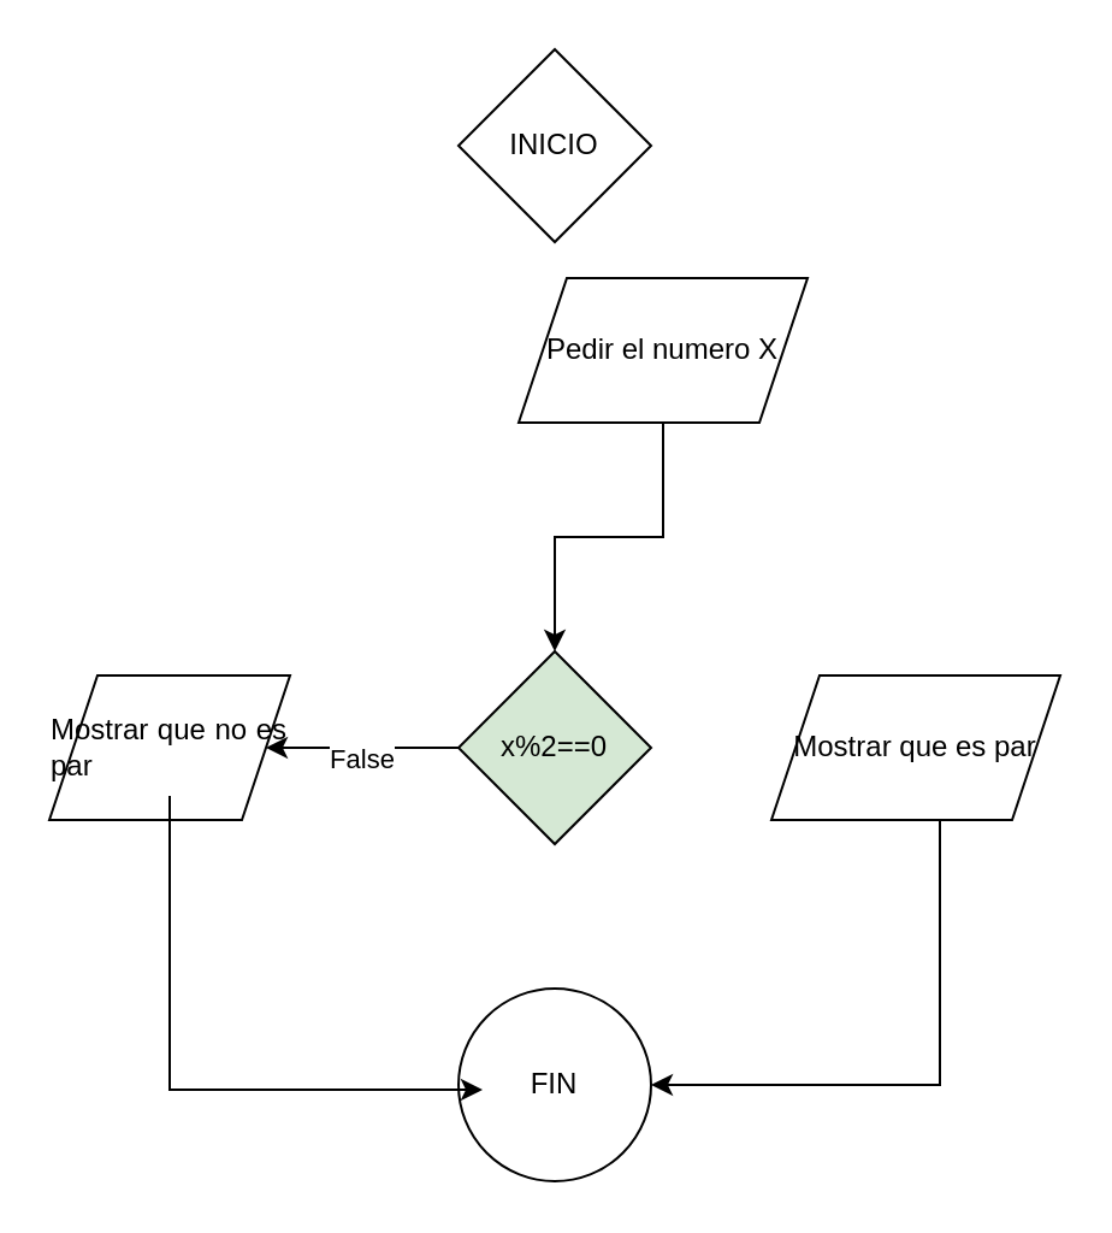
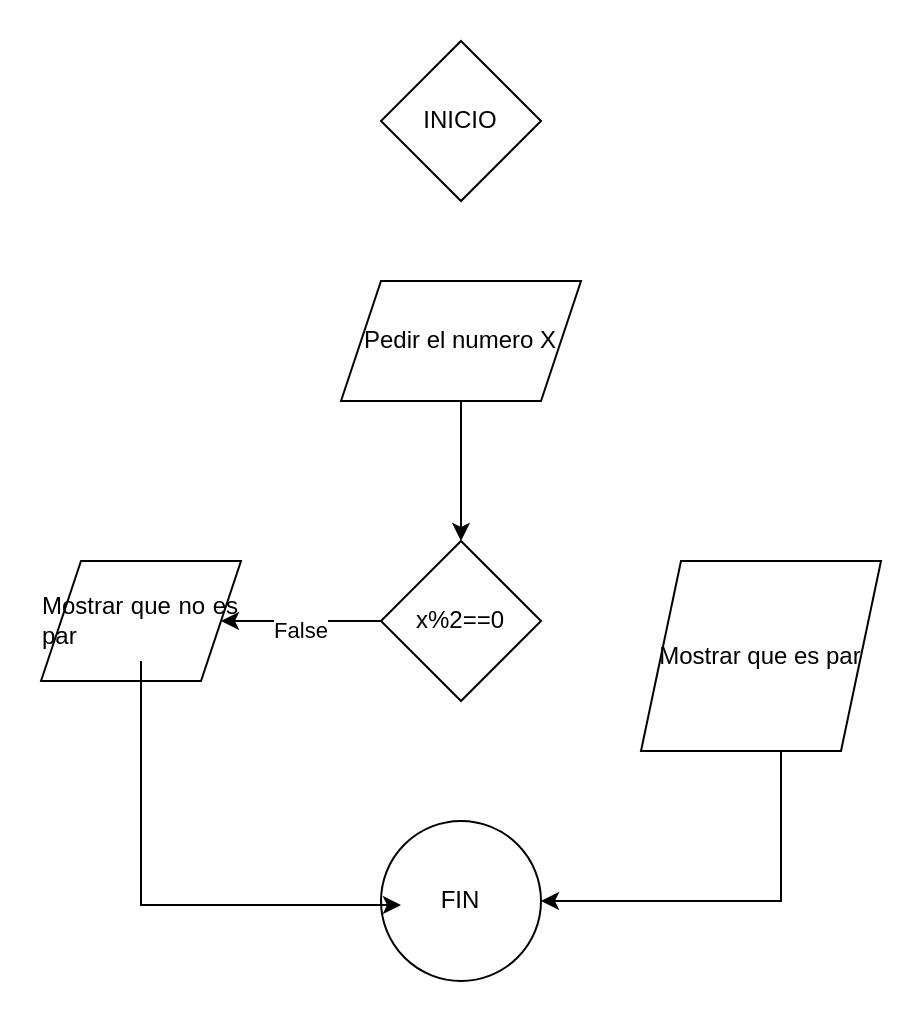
- <mxCell id="4" value="Pedir el numero X" style="shape=parallelogram;perimeter=parallelogramPerimeter;whiteSpace=wrap;html=1;fixedSize=1;" vertex="1" parent="1"><mxGeometry x="215" y="115" width="120" height="60" as="geometry" /></mxCell>
+ <mxCell id="4" value="Pedir el numero X" style="shape=parallelogram;perimeter=parallelogramPerimeter;whiteSpace=wrap;html=1;fixedSize=1;" vertex="1" parent="1"><mxGeometry x="170" y="140" width="120" height="60" as="geometry" /></mxCell>
- <mxCell id="7" value="x%2==0" style="rhombus;whiteSpace=wrap;html=1;fillColor=#d5e8d4;" vertex="1" parent="1"><mxGeometry x="190" y="270" width="80" height="80" as="geometry" /></mxCell>
+ <mxCell id="7" value="x%2==0" style="rhombus;whiteSpace=wrap;html=1;" vertex="1" parent="1"><mxGeometry x="190" y="270" width="80" height="80" as="geometry" /></mxCell>
- <mxCell id="9" value="Mostrar que es par" style="shape=parallelogram;perimeter=parallelogramPerimeter;whiteSpace=wrap;html=1;fixedSize=1;" vertex="1" parent="1"><mxGeometry x="320" y="280" width="120" height="60" as="geometry" /></mxCell>
+ <mxCell id="9" value="Mostrar que es par" style="shape=parallelogram;perimeter=parallelogramPerimeter;whiteSpace=wrap;html=1;fixedSize=1;" vertex="1" parent="1"><mxGeometry x="320" y="280" width="120" height="95" as="geometry" /></mxCell>
